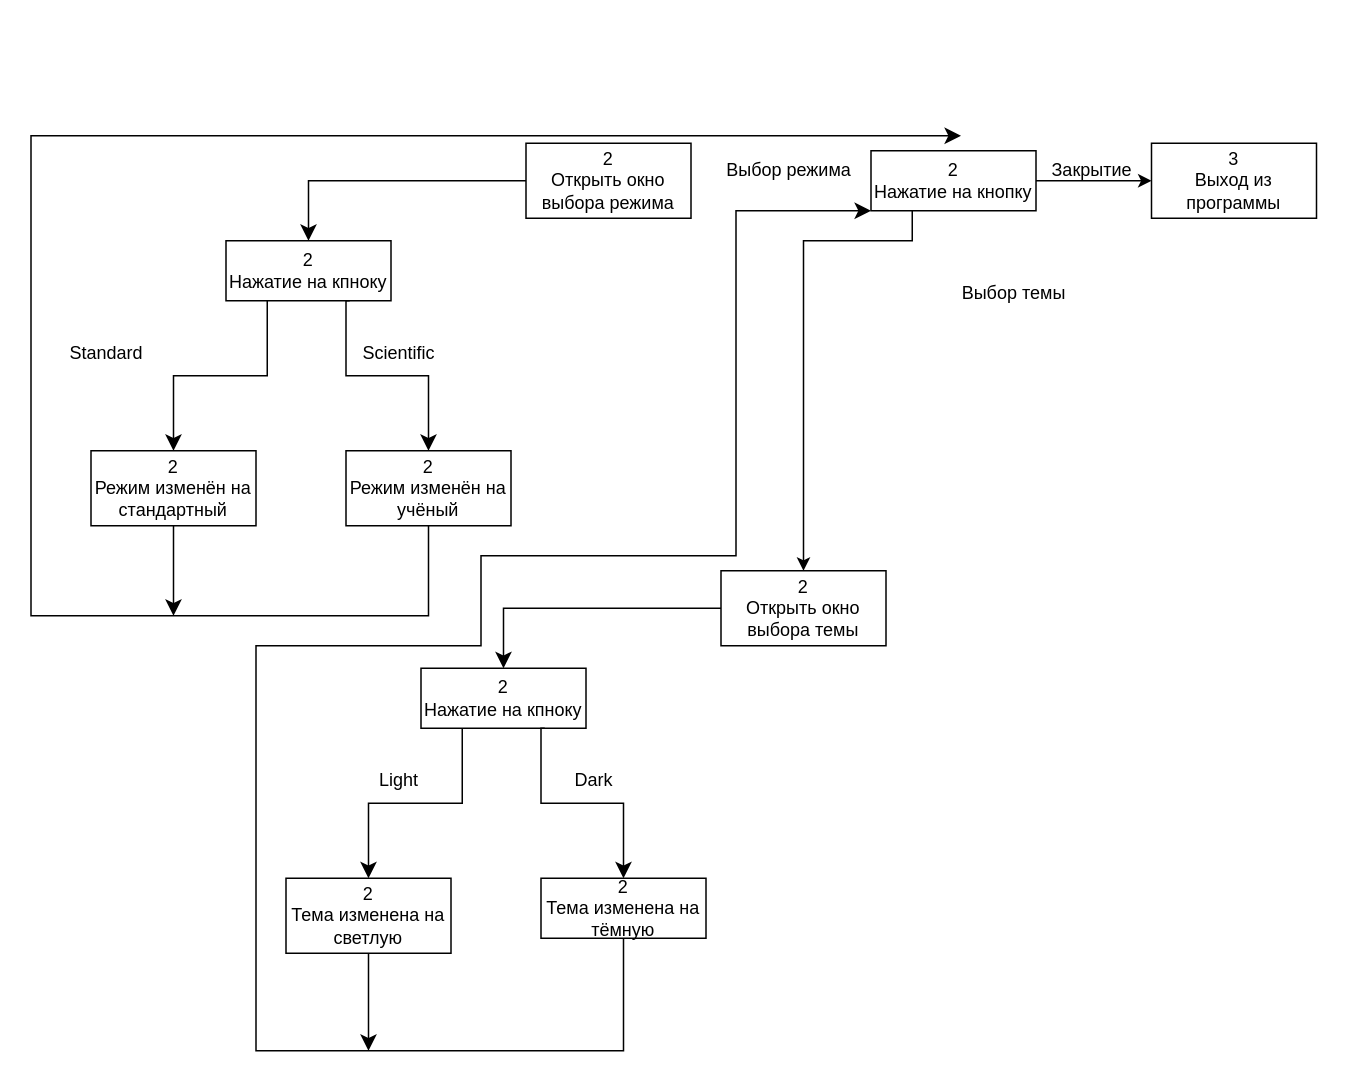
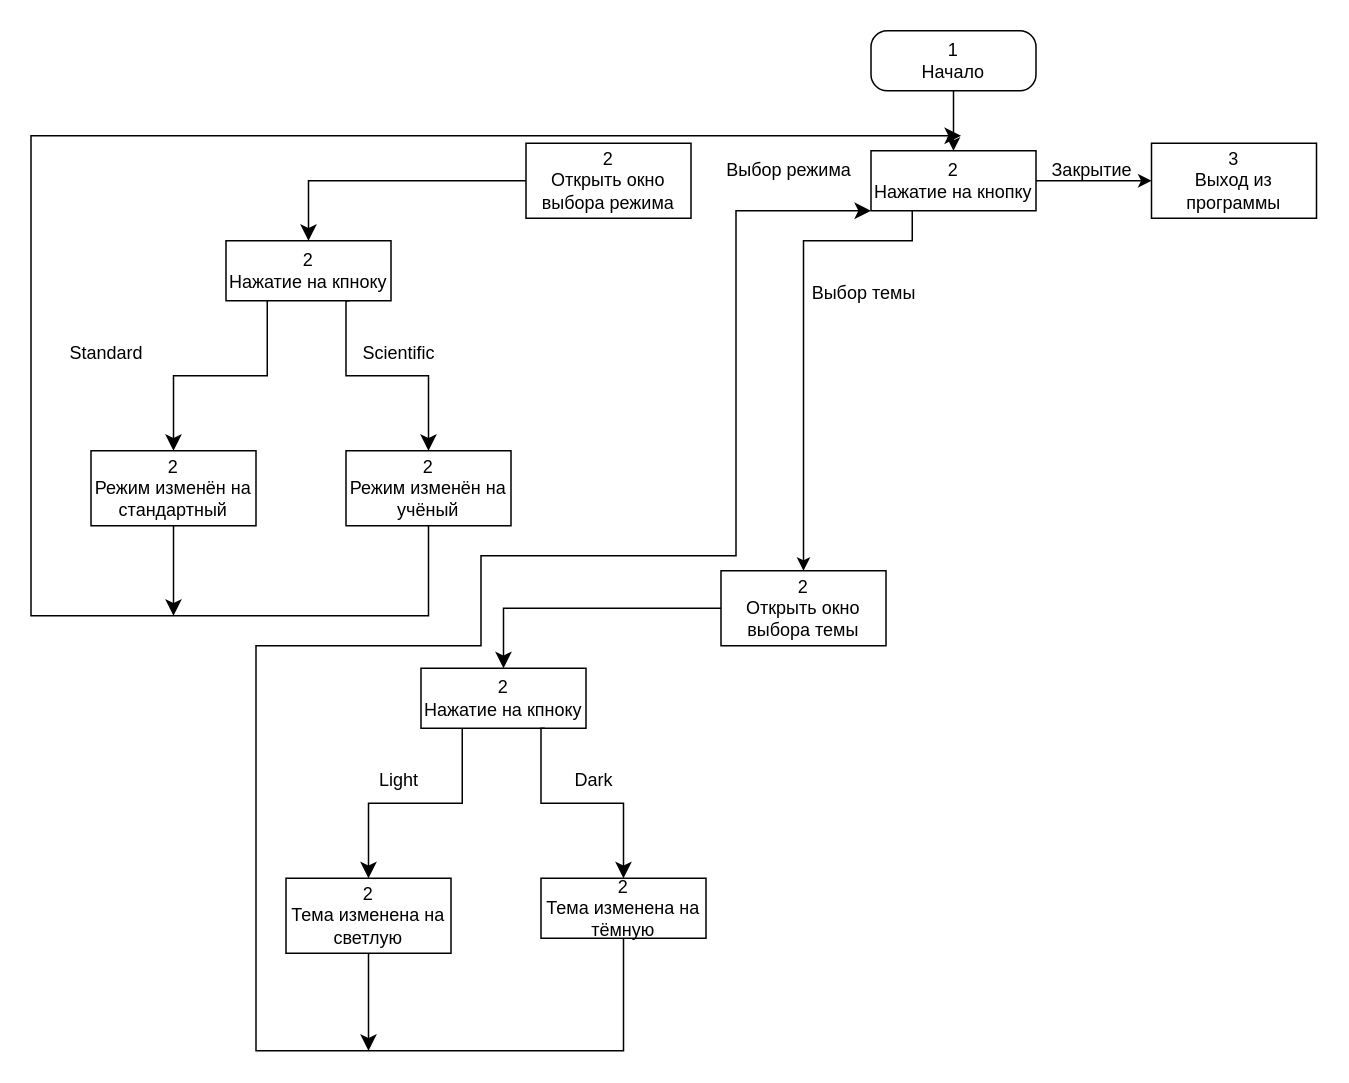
+ <mxCell id="3" value="1&lt;br&gt;Начало" style="rounded=1;whiteSpace=wrap;html=1;arcSize=27;" vertex="1" parent="1"><mxGeometry x="580" y="20" width="110" height="40" as="geometry" /></mxCell>
+ <mxCell id="2" value="" style="edgeStyle=orthogonalEdgeStyle;rounded=0;orthogonalLoop=1;jettySize=auto;html=1;" edge="1" parent="1" source="3" target="5"><mxGeometry relative="1" as="geometry" /></mxCell>
- <mxCell id="22" value="Выбор темы" style="text;html=1;align=center;verticalAlign=middle;resizable=0;points=[];autosize=1;strokeColor=none;fillColor=none;" vertex="1" parent="1"><mxGeometry x="630" y="180" width="90" height="30" as="geometry" /></mxCell>
+ <mxCell id="22" value="Выбор темы" style="text;html=1;align=center;verticalAlign=middle;resizable=0;points=[];autosize=1;strokeColor=none;fillColor=none;" vertex="1" parent="1"><mxGeometry x="530" y="180" width="90" height="30" as="geometry" /></mxCell>
